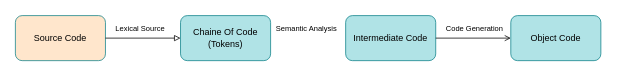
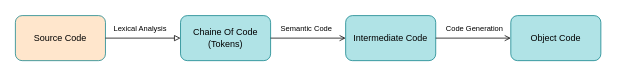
- <mxCell id="9" value="&lt;font style=&quot;font-size: 10px;&quot;&gt;Lexical Source&lt;/font&gt;" style="text;html=1;align=center;verticalAlign=middle;whiteSpace=wrap;rounded=0;" vertex="1" parent="1"><mxGeometry x="146" y="27" width="81" height="20" as="geometry" /></mxCell>
+ <mxCell id="9" value="&lt;font style=&quot;font-size: 10px;&quot;&gt;Lexical Analysis&lt;/font&gt;" style="text;html=1;align=center;verticalAlign=middle;whiteSpace=wrap;rounded=0;" vertex="1" parent="1"><mxGeometry x="146" y="27" width="81" height="20" as="geometry" /></mxCell>
- <mxCell id="10" value="&lt;font style=&quot;font-size: 10px;&quot;&gt;Semantic Analysis&lt;/font&gt;" style="text;html=1;align=center;verticalAlign=middle;whiteSpace=wrap;rounded=0;" vertex="1" parent="1"><mxGeometry x="366" y="27" width="84" height="20" as="geometry" /></mxCell>
+ <mxCell id="10" value="&lt;font style=&quot;font-size: 10px;&quot;&gt;Semantic Code&lt;/font&gt;" style="text;html=1;align=center;verticalAlign=middle;whiteSpace=wrap;rounded=0;" vertex="1" parent="1"><mxGeometry x="366" y="27" width="84" height="20" as="geometry" /></mxCell>
+ <mxCell id="7" value="" style="endArrow=open;html=1;rounded=0;endFill=0;entryX=0;entryY=0.5;entryDx=0;entryDy=0;exitX=1;exitY=0.5;exitDx=0;exitDy=0;" edge="1" parent="1" source="5" target="3"><mxGeometry width="50" height="50" relative="1" as="geometry"><mxPoint x="240" y="90" as="sourcePoint" /><mxPoint x="290" y="40" as="targetPoint" /></mxGeometry></mxCell>
